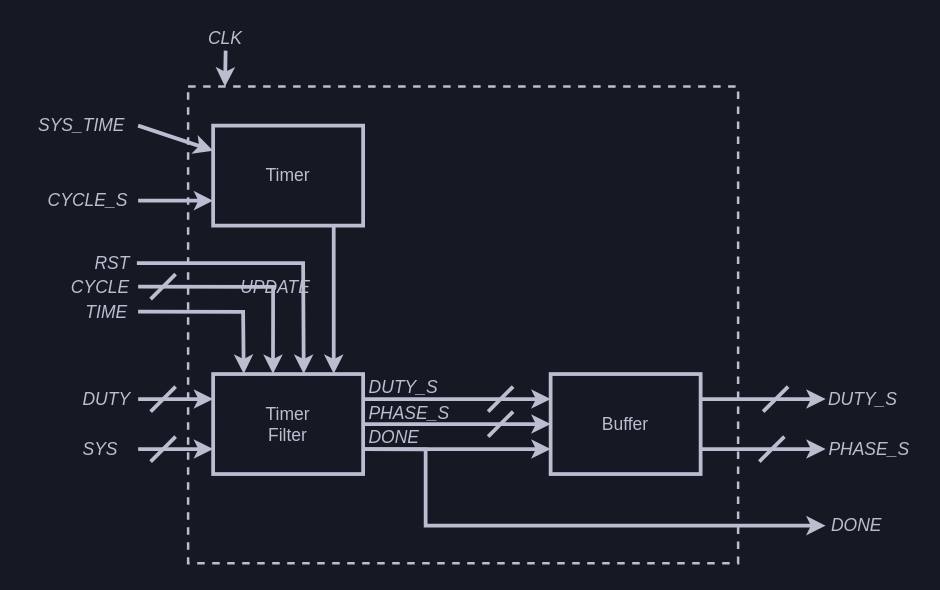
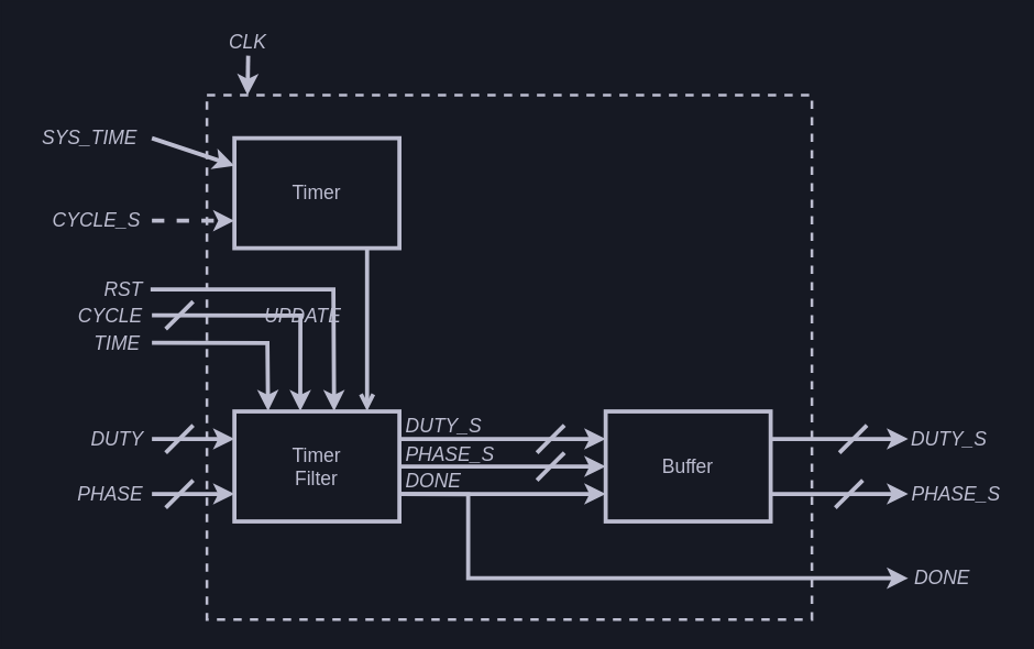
- <mxCell id="22" value="" style="endArrow=classic;html=1;rounded=0;fontSize=14;fontColor=#BCBDD0;entryX=0;entryY=0.75;entryDx=0;entryDy=0;strokeColor=#bcbdd0;strokeWidth=3;exitX=1;exitY=0.5;exitDx=0;exitDy=0;" parent="1" source="20" target="31" edge="1"><mxGeometry width="50" height="50" relative="1" as="geometry"><mxPoint x="120" y="198.74" as="sourcePoint" /><mxPoint x="270" y="308.74" as="targetPoint" /></mxGeometry></mxCell>
+ <mxCell id="22" value="" style="endArrow=classic;html=1;rounded=0;fontSize=14;fontColor=#BCBDD0;entryX=0;entryY=0.75;entryDx=0;entryDy=0;strokeColor=#bcbdd0;strokeWidth=3;exitX=1;exitY=0.5;exitDx=0;exitDy=0;dashed=1;" parent="1" source="20" target="31" edge="1"><mxGeometry width="50" height="50" relative="1" as="geometry"><mxPoint x="120" y="198.74" as="sourcePoint" /><mxPoint x="270" y="308.74" as="targetPoint" /></mxGeometry></mxCell>
- <mxCell id="32" value="" style="endArrow=classic;html=1;rounded=0;fontSize=14;fontColor=#BCBDD0;entryX=0.804;entryY=-0.002;entryDx=0;entryDy=0;strokeColor=#bcbdd0;strokeWidth=3;exitX=0.804;exitY=1.004;exitDx=0;exitDy=0;entryPerimeter=0;exitPerimeter=0;" parent="1" source="31" target="12" edge="1"><mxGeometry width="50" height="50" relative="1" as="geometry"><mxPoint x="120" y="158.74" as="sourcePoint" /><mxPoint x="180" y="158.74" as="targetPoint" /></mxGeometry></mxCell>
+ <mxCell id="32" value="" style="endArrow=open;html=1;rounded=0;fontSize=14;fontColor=#BCBDD0;entryX=0.804;entryY=-0.002;entryDx=0;entryDy=0;strokeColor=#bcbdd0;strokeWidth=3;exitX=0.804;exitY=1.004;exitDx=0;exitDy=0;entryPerimeter=0;exitPerimeter=0;" parent="1" source="31" target="12" edge="1"><mxGeometry width="50" height="50" relative="1" as="geometry"><mxPoint x="120" y="158.74" as="sourcePoint" /><mxPoint x="180" y="158.74" as="targetPoint" /></mxGeometry></mxCell>
- <mxCell id="8" value="&lt;i style=&quot;font-size: 14px;&quot;&gt;SYS&lt;/i&gt;" style="text;html=1;strokeColor=none;fillColor=none;align=center;verticalAlign=middle;whiteSpace=wrap;rounded=0;labelBackgroundColor=none;fontSize=14;fontColor=#BCBDD0;" parent="1" vertex="1"><mxGeometry x="50" y="338.74" width="60" height="40" as="geometry" /></mxCell>
+ <mxCell id="8" value="&lt;i style=&quot;font-size: 14px;&quot;&gt;PHASE&lt;/i&gt;" style="text;html=1;strokeColor=none;fillColor=none;align=center;verticalAlign=middle;whiteSpace=wrap;rounded=0;labelBackgroundColor=none;fontSize=14;fontColor=#BCBDD0;" parent="1" vertex="1"><mxGeometry x="50" y="338.74" width="60" height="40" as="geometry" /></mxCell>
